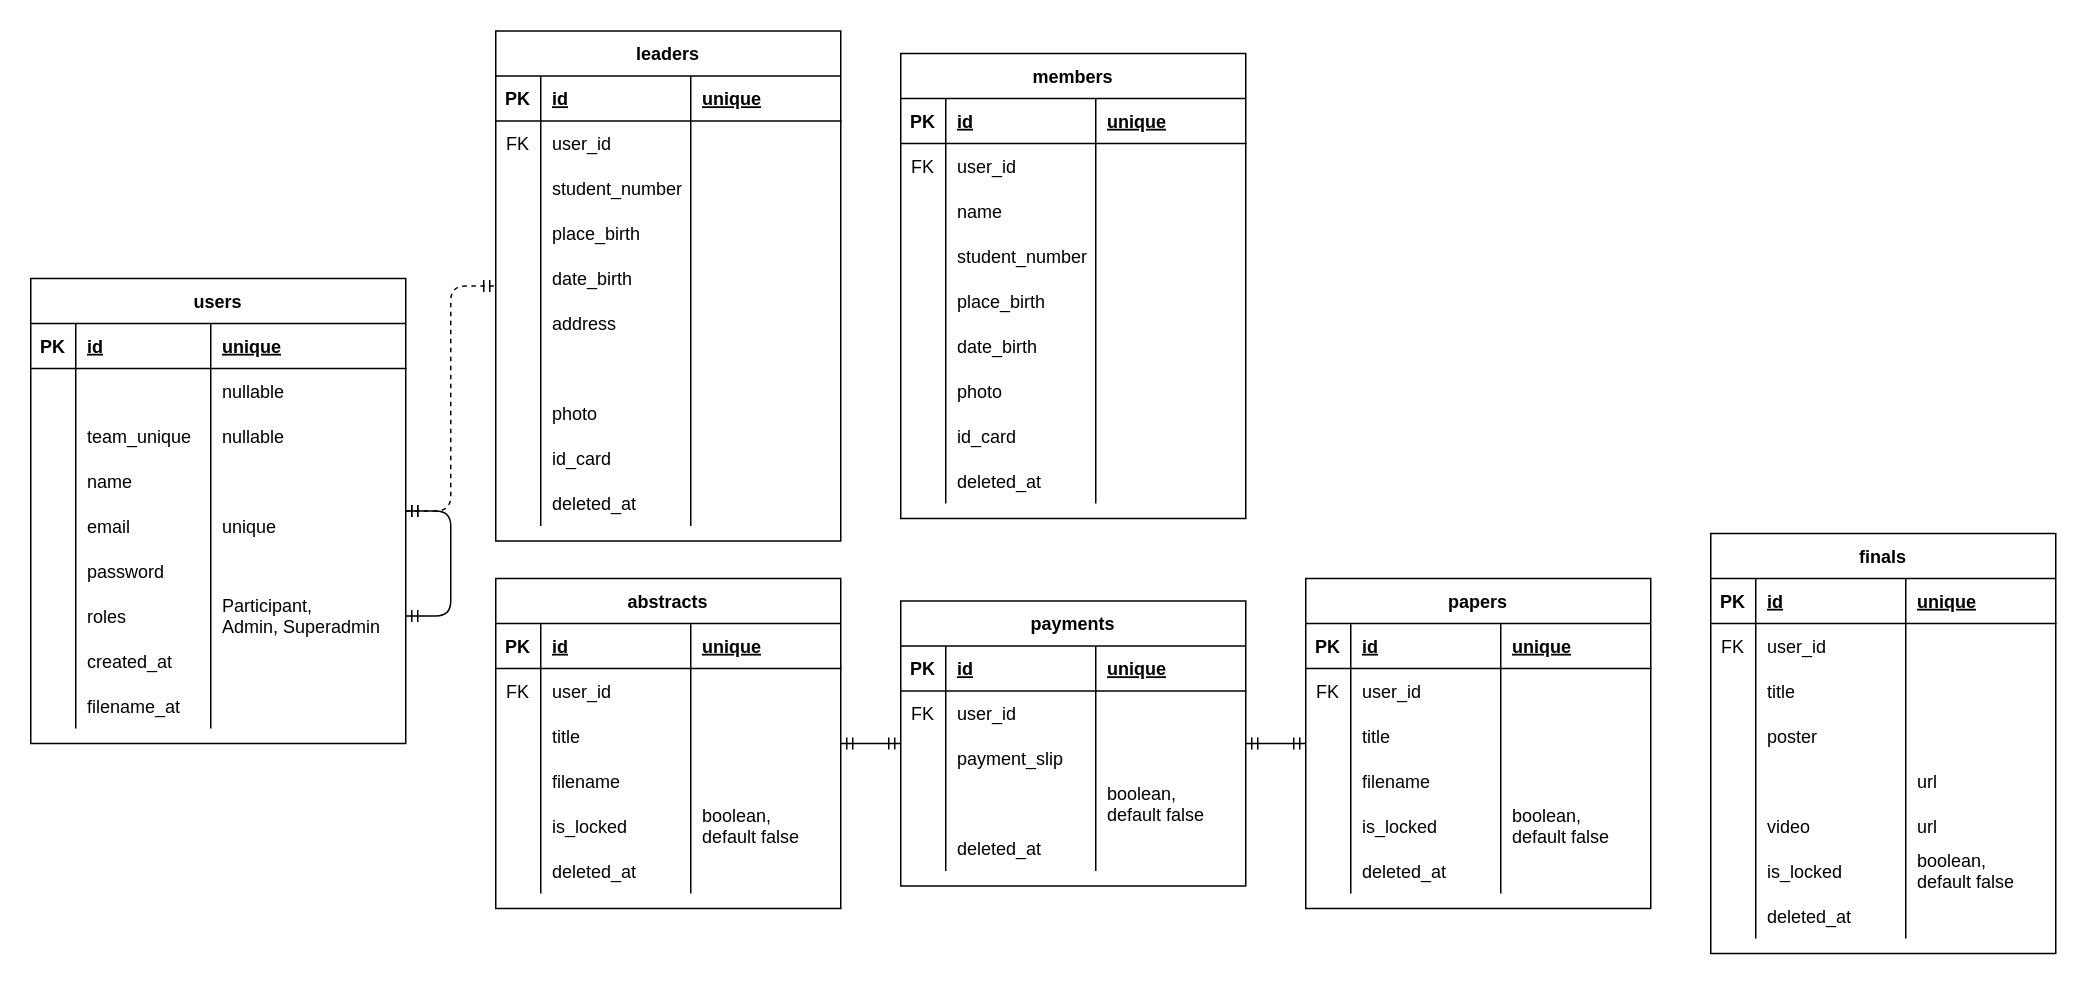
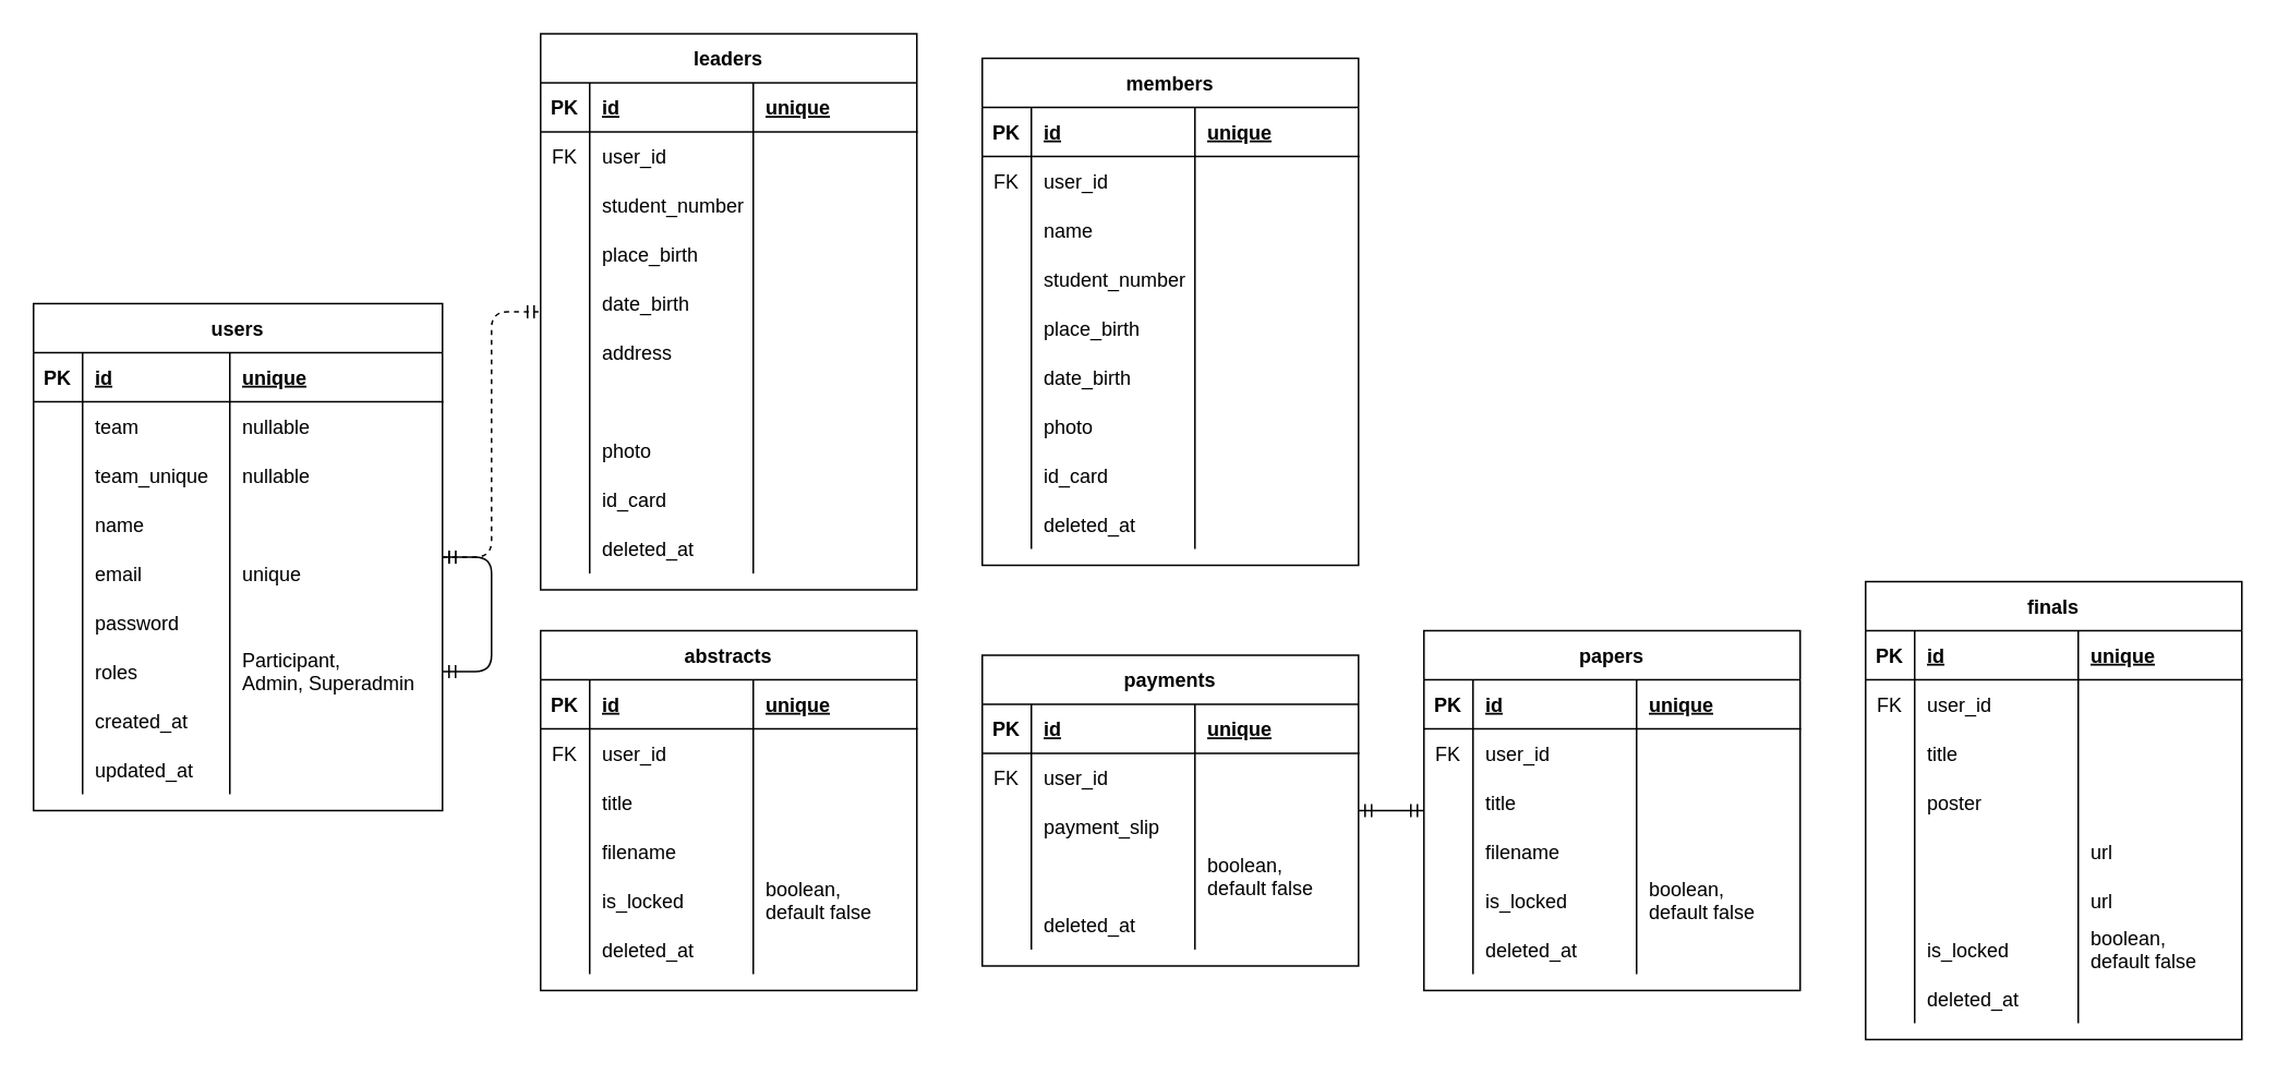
+ <mxCell id="9" value="team" style="shape=partialRectangle;connectable=0;fillColor=none;top=0;left=0;bottom=0;right=0;align=left;spacingLeft=6;overflow=hidden;" vertex="1" parent="7"><mxGeometry x="30" width="90" height="30" as="geometry" /></mxCell>
- <mxCell id="37" value="filename_at" style="shape=partialRectangle;connectable=0;fillColor=none;top=0;left=0;bottom=0;right=0;align=left;spacingLeft=6;overflow=hidden;" vertex="1" parent="35"><mxGeometry x="30" width="90" height="30" as="geometry" /></mxCell>
+ <mxCell id="37" value="updated_at" style="shape=partialRectangle;connectable=0;fillColor=none;top=0;left=0;bottom=0;right=0;align=left;spacingLeft=6;overflow=hidden;" vertex="1" parent="35"><mxGeometry x="30" width="90" height="30" as="geometry" /></mxCell>
- <mxCell id="188" value="" style="edgeStyle=entityRelationEdgeStyle;fontSize=12;html=1;endArrow=ERmandOne;startArrow=ERmandOne;" edge="1" parent="1" source="117" target="167"><mxGeometry width="100" height="100" relative="1" as="geometry"><mxPoint x="600" y="505" as="sourcePoint" /><mxPoint x="700" y="405" as="targetPoint" /></mxGeometry></mxCell>
- <mxCell id="212" value="video" style="shape=partialRectangle;connectable=0;fillColor=none;top=0;left=0;bottom=0;right=0;align=left;spacingLeft=6;overflow=hidden;" vertex="1" parent="210"><mxGeometry x="30" width="100.0" height="30" as="geometry" /></mxCell>
